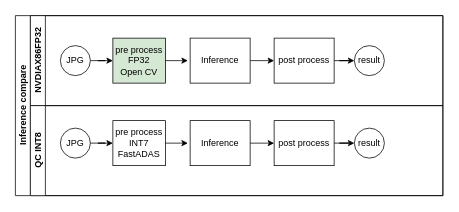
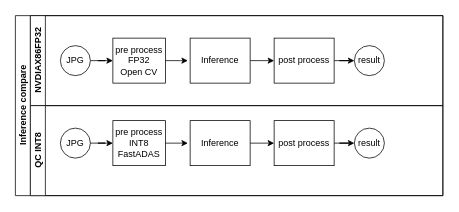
- <mxCell id="6" value="pre process&lt;br&gt;FP32 &lt;br&gt;Open CV" style="rounded=0;whiteSpace=wrap;html=1;fontFamily=Helvetica;fontSize=12;fontColor=#000000;align=center;fillColor=#d5e8d4;" parent="3" vertex="1"><mxGeometry x="110" y="30" width="70" height="60" as="geometry" /></mxCell>
+ <mxCell id="6" value="pre process&lt;br&gt;FP32 &lt;br&gt;Open CV" style="rounded=0;whiteSpace=wrap;html=1;fontFamily=Helvetica;fontSize=12;fontColor=#000000;align=center;" parent="3" vertex="1"><mxGeometry x="110" y="30" width="70" height="60" as="geometry" /></mxCell>
- <mxCell id="14" value="pre process&lt;br&gt;INT7&lt;br&gt;FastADAS" style="rounded=0;whiteSpace=wrap;html=1;fontFamily=Helvetica;fontSize=12;fontColor=#000000;align=center;" vertex="1" parent="12"><mxGeometry x="110" y="20" width="70" height="60" as="geometry" /></mxCell>
+ <mxCell id="14" value="pre process&lt;br&gt;INT8&lt;br&gt;FastADAS" style="rounded=0;whiteSpace=wrap;html=1;fontFamily=Helvetica;fontSize=12;fontColor=#000000;align=center;" vertex="1" parent="12"><mxGeometry x="110" y="20" width="70" height="60" as="geometry" /></mxCell>
